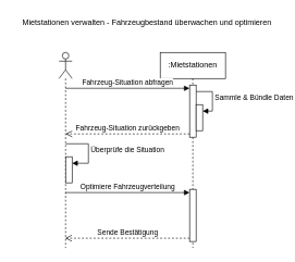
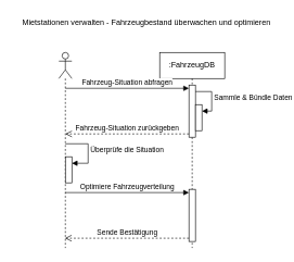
- <mxCell id="5" value=":Mietstationen" style="shape=umlLifeline;perimeter=lifelinePerimeter;whiteSpace=wrap;html=1;container=1;dropTarget=0;collapsible=0;recursiveResize=0;outlineConnect=0;portConstraint=eastwest;newEdgeStyle={&quot;curved&quot;:0,&quot;rounded&quot;:0};" parent="1" vertex="1"><mxGeometry x="245" y="80" width="100" height="300" as="geometry" /></mxCell>
+ <mxCell id="5" value=":FahrzeugDB" style="shape=umlLifeline;perimeter=lifelinePerimeter;whiteSpace=wrap;html=1;container=1;dropTarget=0;collapsible=0;recursiveResize=0;outlineConnect=0;portConstraint=eastwest;newEdgeStyle={&quot;curved&quot;:0,&quot;rounded&quot;:0};" parent="1" vertex="1"><mxGeometry x="245" y="80" width="100" height="300" as="geometry" /></mxCell>
